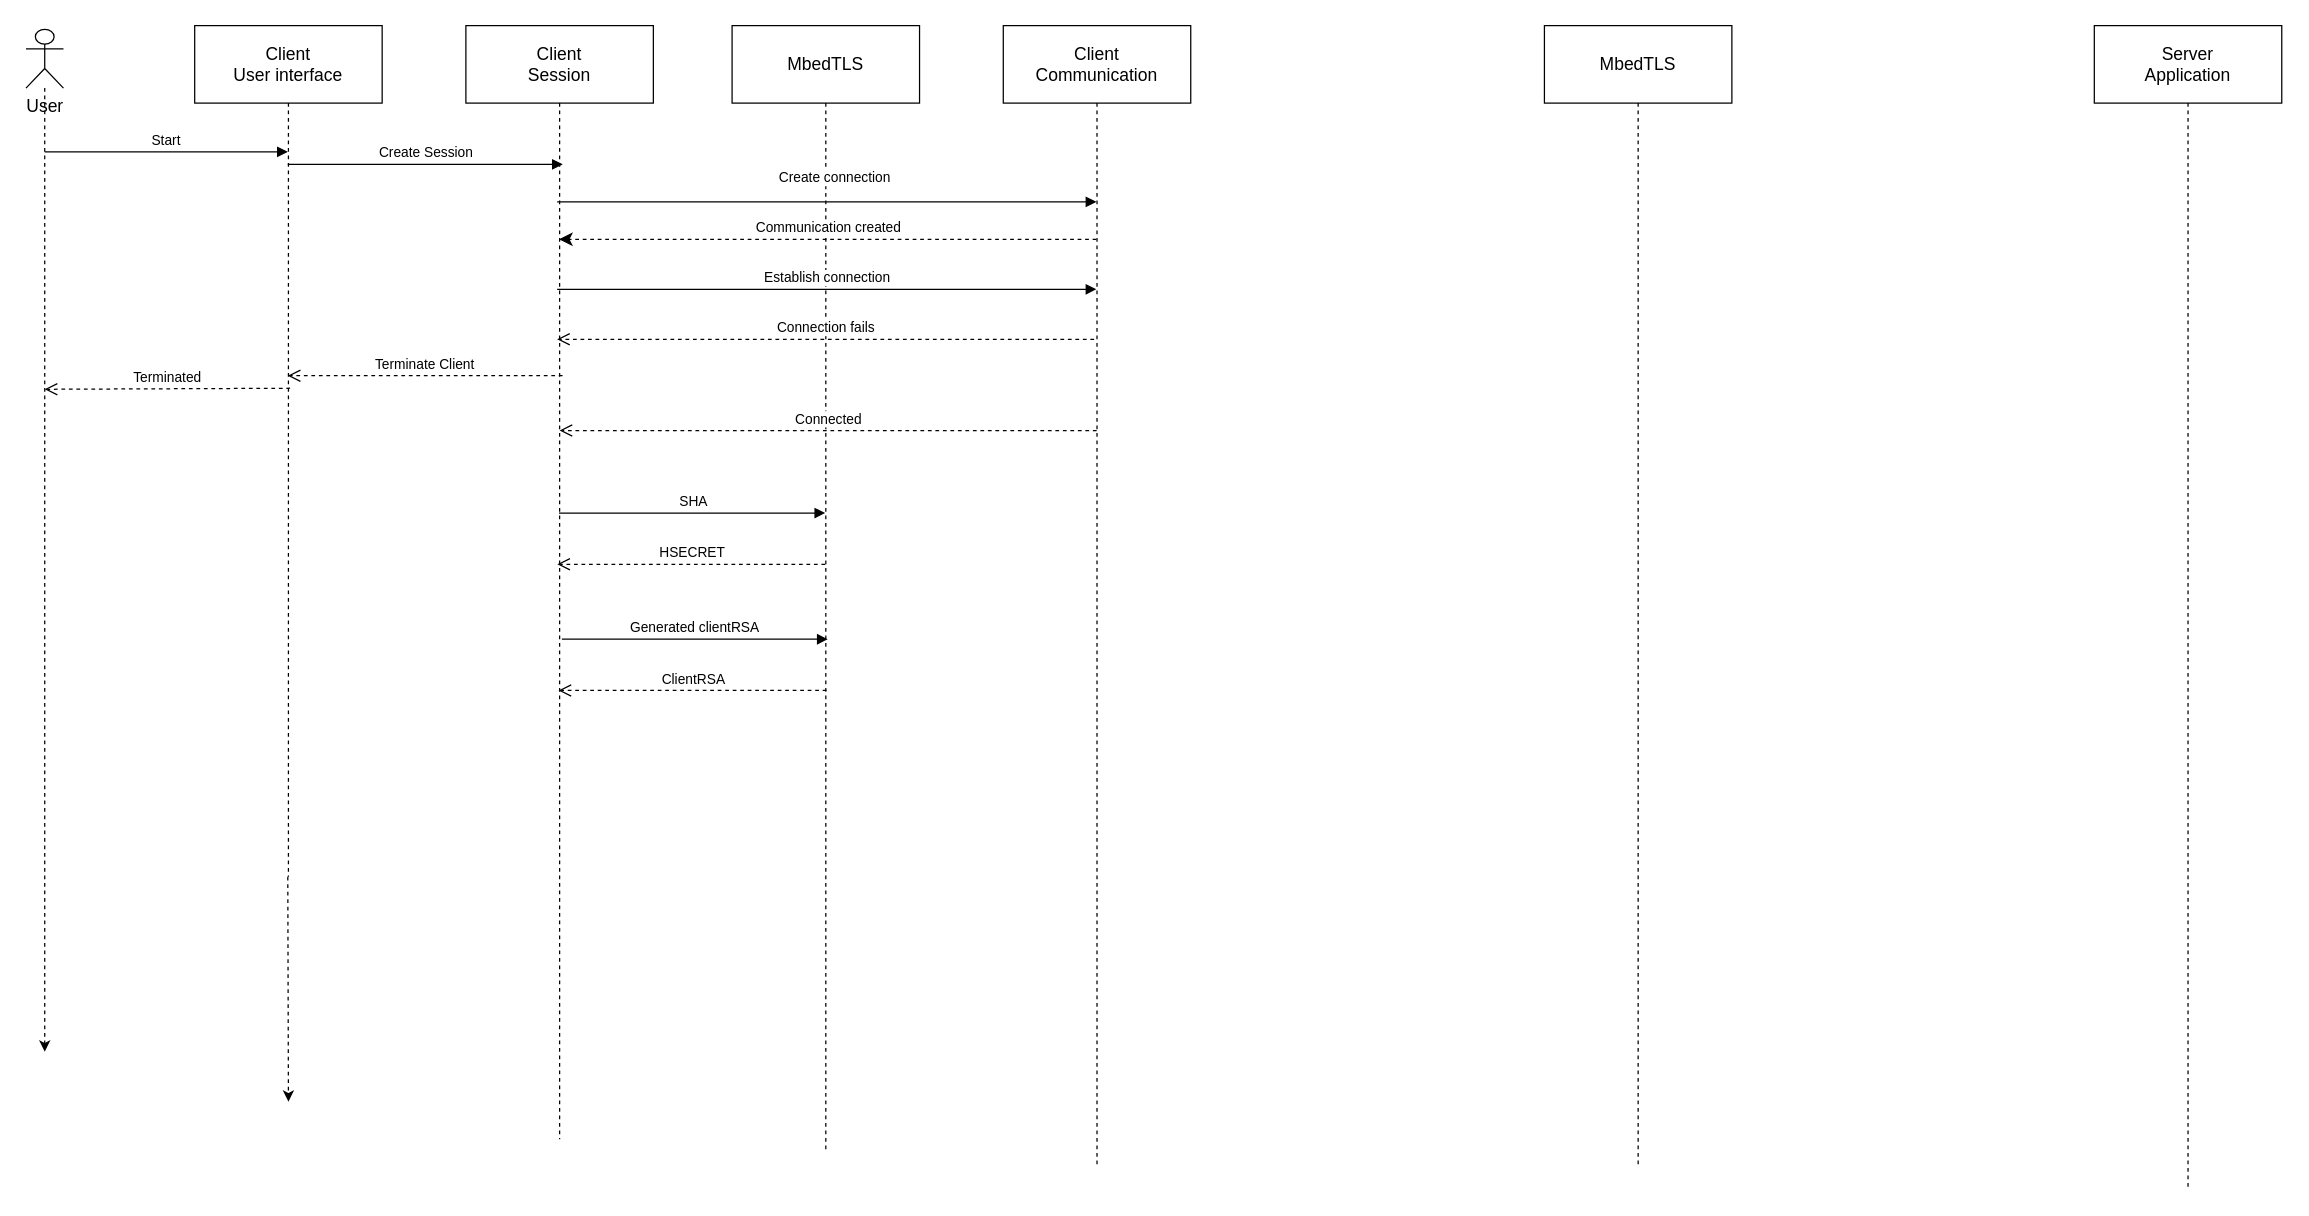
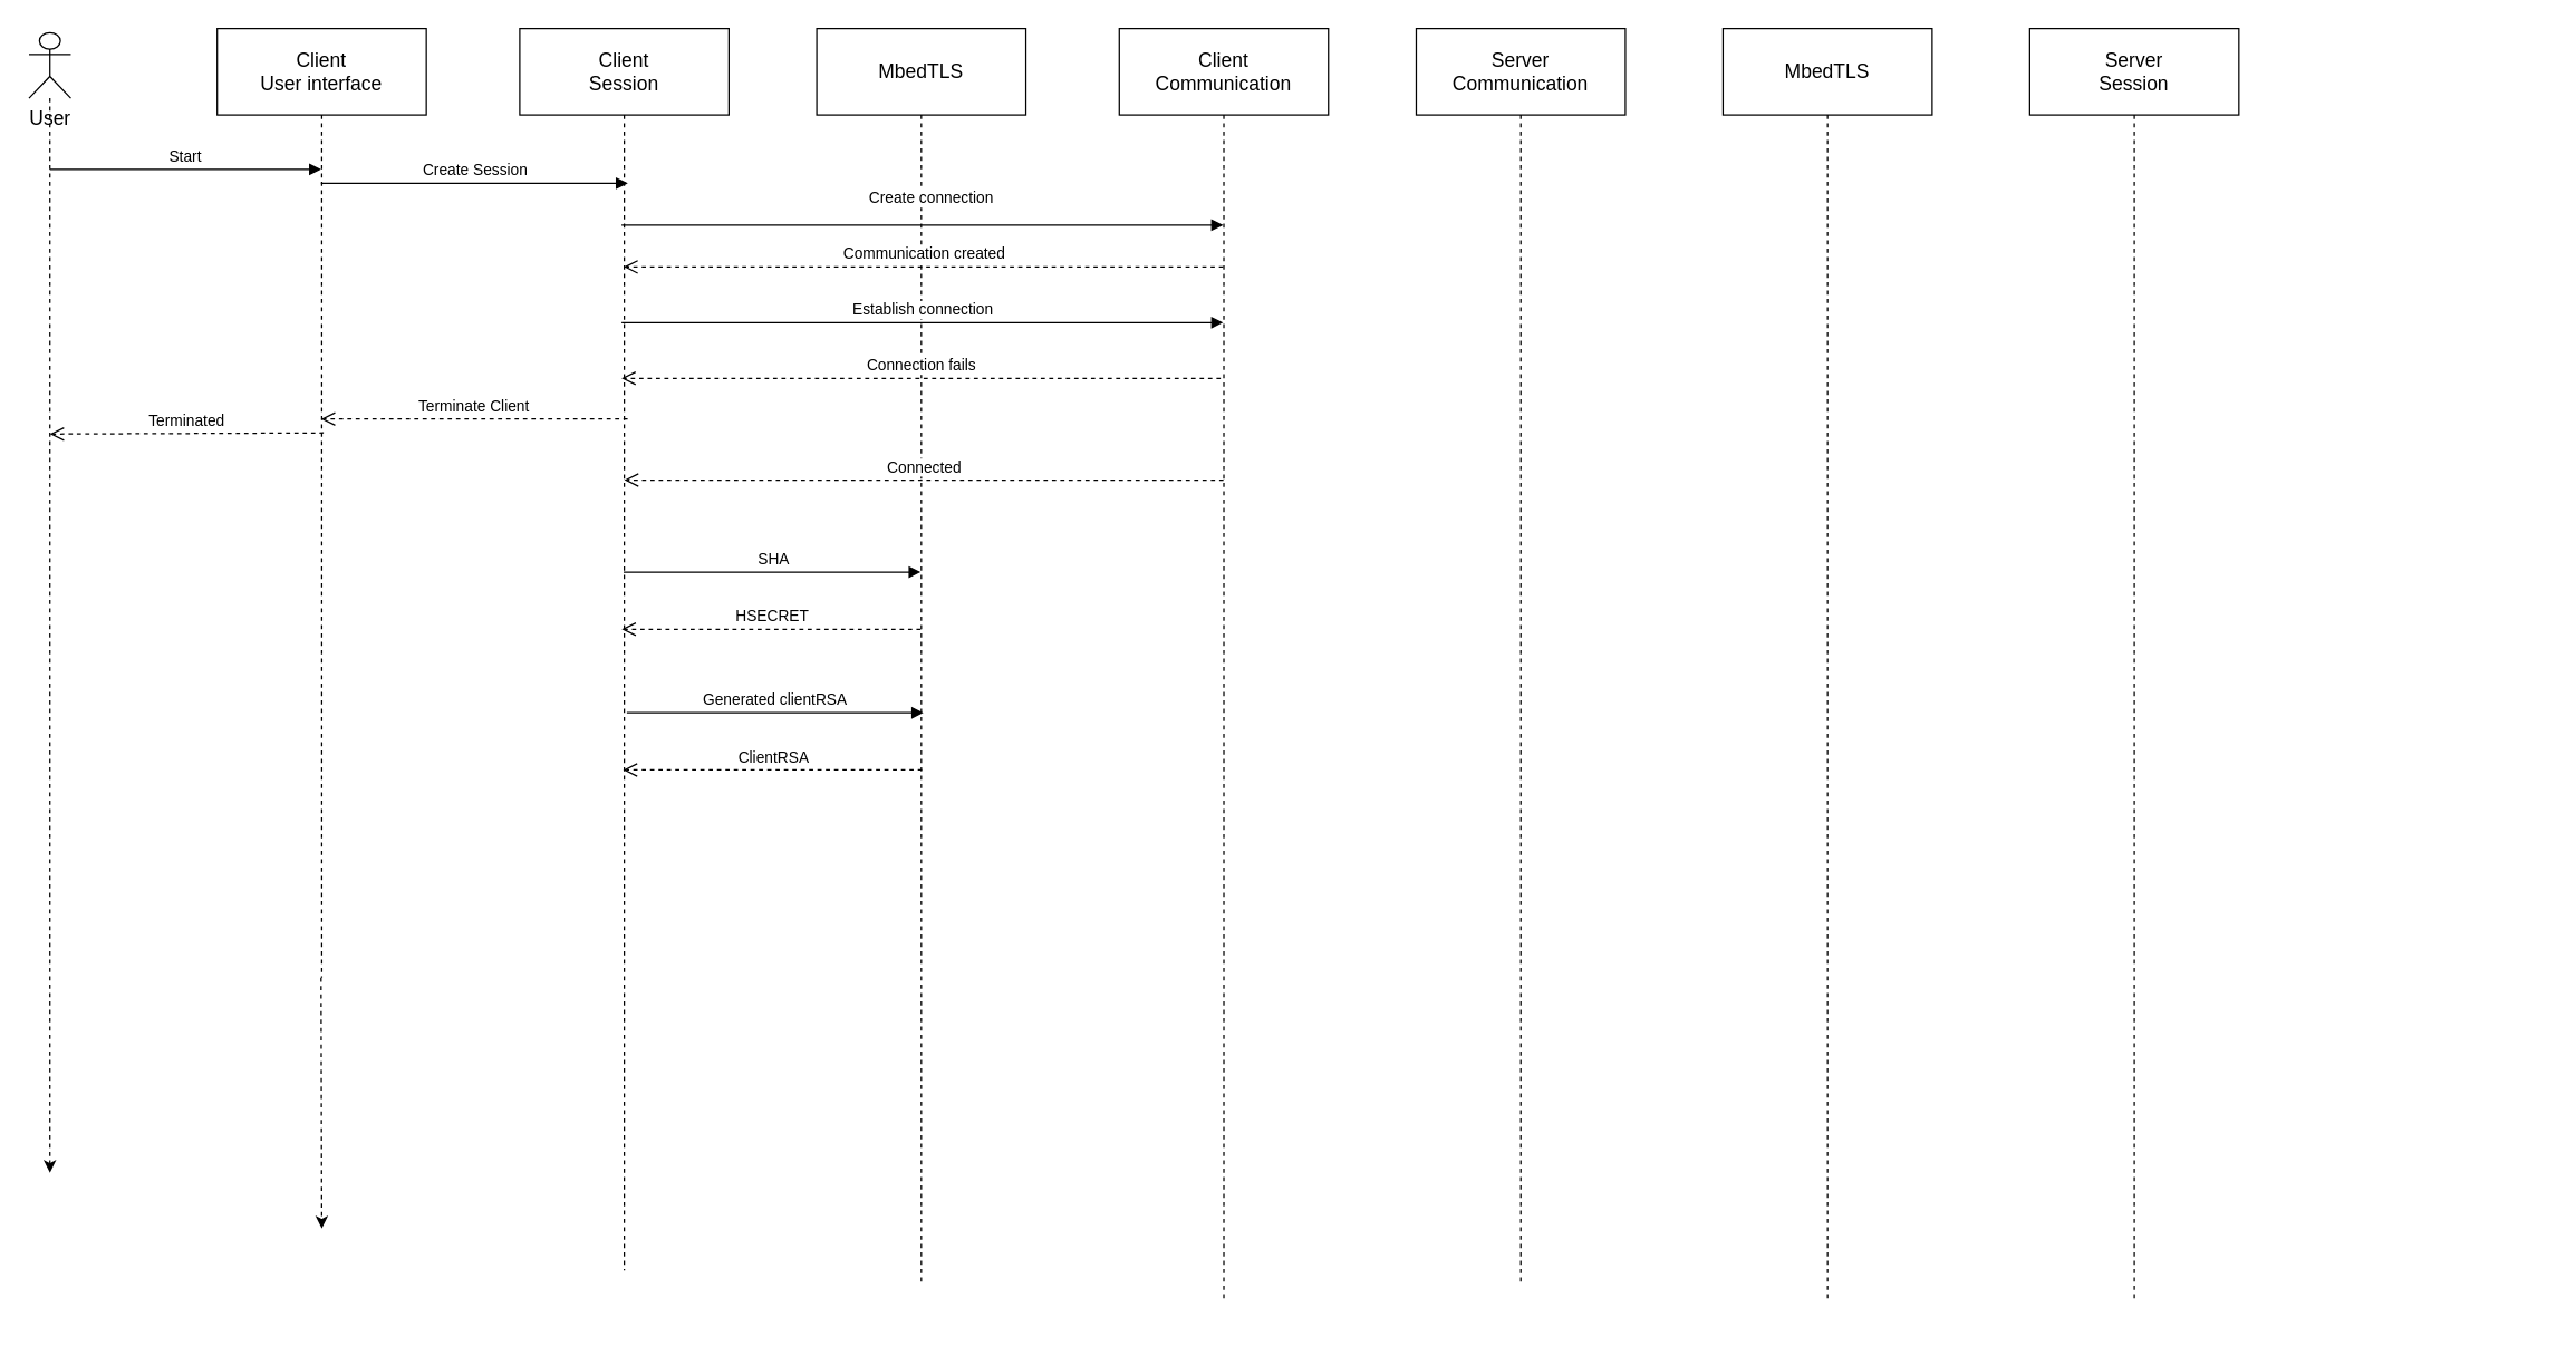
- <mxCell id="20" value="Communication created" style="html=1;verticalAlign=bottom;endArrow=classic;dashed=1;endSize=8;" edge="1" parent="1" source="10" target="4"><mxGeometry relative="1" as="geometry"><mxPoint x="765" y="191" as="sourcePoint" /><mxPoint x="565" y="201" as="targetPoint" /><Array as="points"><mxPoint x="665" y="191" /></Array></mxGeometry></mxCell>
+ <mxCell id="20" value="Communication created" style="html=1;verticalAlign=bottom;endArrow=open;dashed=1;endSize=8;" edge="1" parent="1" source="10" target="4"><mxGeometry relative="1" as="geometry"><mxPoint x="765" y="191" as="sourcePoint" /><mxPoint x="565" y="201" as="targetPoint" /><Array as="points"><mxPoint x="665" y="191" /></Array></mxGeometry></mxCell>
+ <mxCell id="11" value="&lt;span style=&quot;font-size: 14px;&quot;&gt;Server&lt;br&gt;Communication&lt;br&gt;&lt;/span&gt;" style="shape=umlLifeline;perimeter=lifelinePerimeter;whiteSpace=wrap;html=1;container=1;collapsible=0;recursiveResize=0;outlineConnect=0;size=62;" parent="1" vertex="1"><mxGeometry x="1015" y="20" width="150" height="901" as="geometry" /></mxCell>
+ <mxCell id="13" value="&lt;span style=&quot;font-size: 14px;&quot;&gt;Server&lt;br&gt;Session&lt;br&gt;&lt;/span&gt;" style="shape=umlLifeline;perimeter=lifelinePerimeter;whiteSpace=wrap;html=1;container=1;collapsible=0;recursiveResize=0;outlineConnect=0;size=62;" parent="1" vertex="1"><mxGeometry x="1455" y="20" width="150" height="911" as="geometry" /></mxCell>
- <mxCell id="14" value="&lt;span style=&quot;font-size: 14px;&quot;&gt;Server&lt;br&gt;Application&lt;br&gt;&lt;/span&gt;" style="shape=umlLifeline;perimeter=lifelinePerimeter;whiteSpace=wrap;html=1;container=1;collapsible=0;recursiveResize=0;outlineConnect=0;size=62;" parent="1" vertex="1"><mxGeometry x="1675" y="20" width="150" height="931" as="geometry" /></mxCell>
